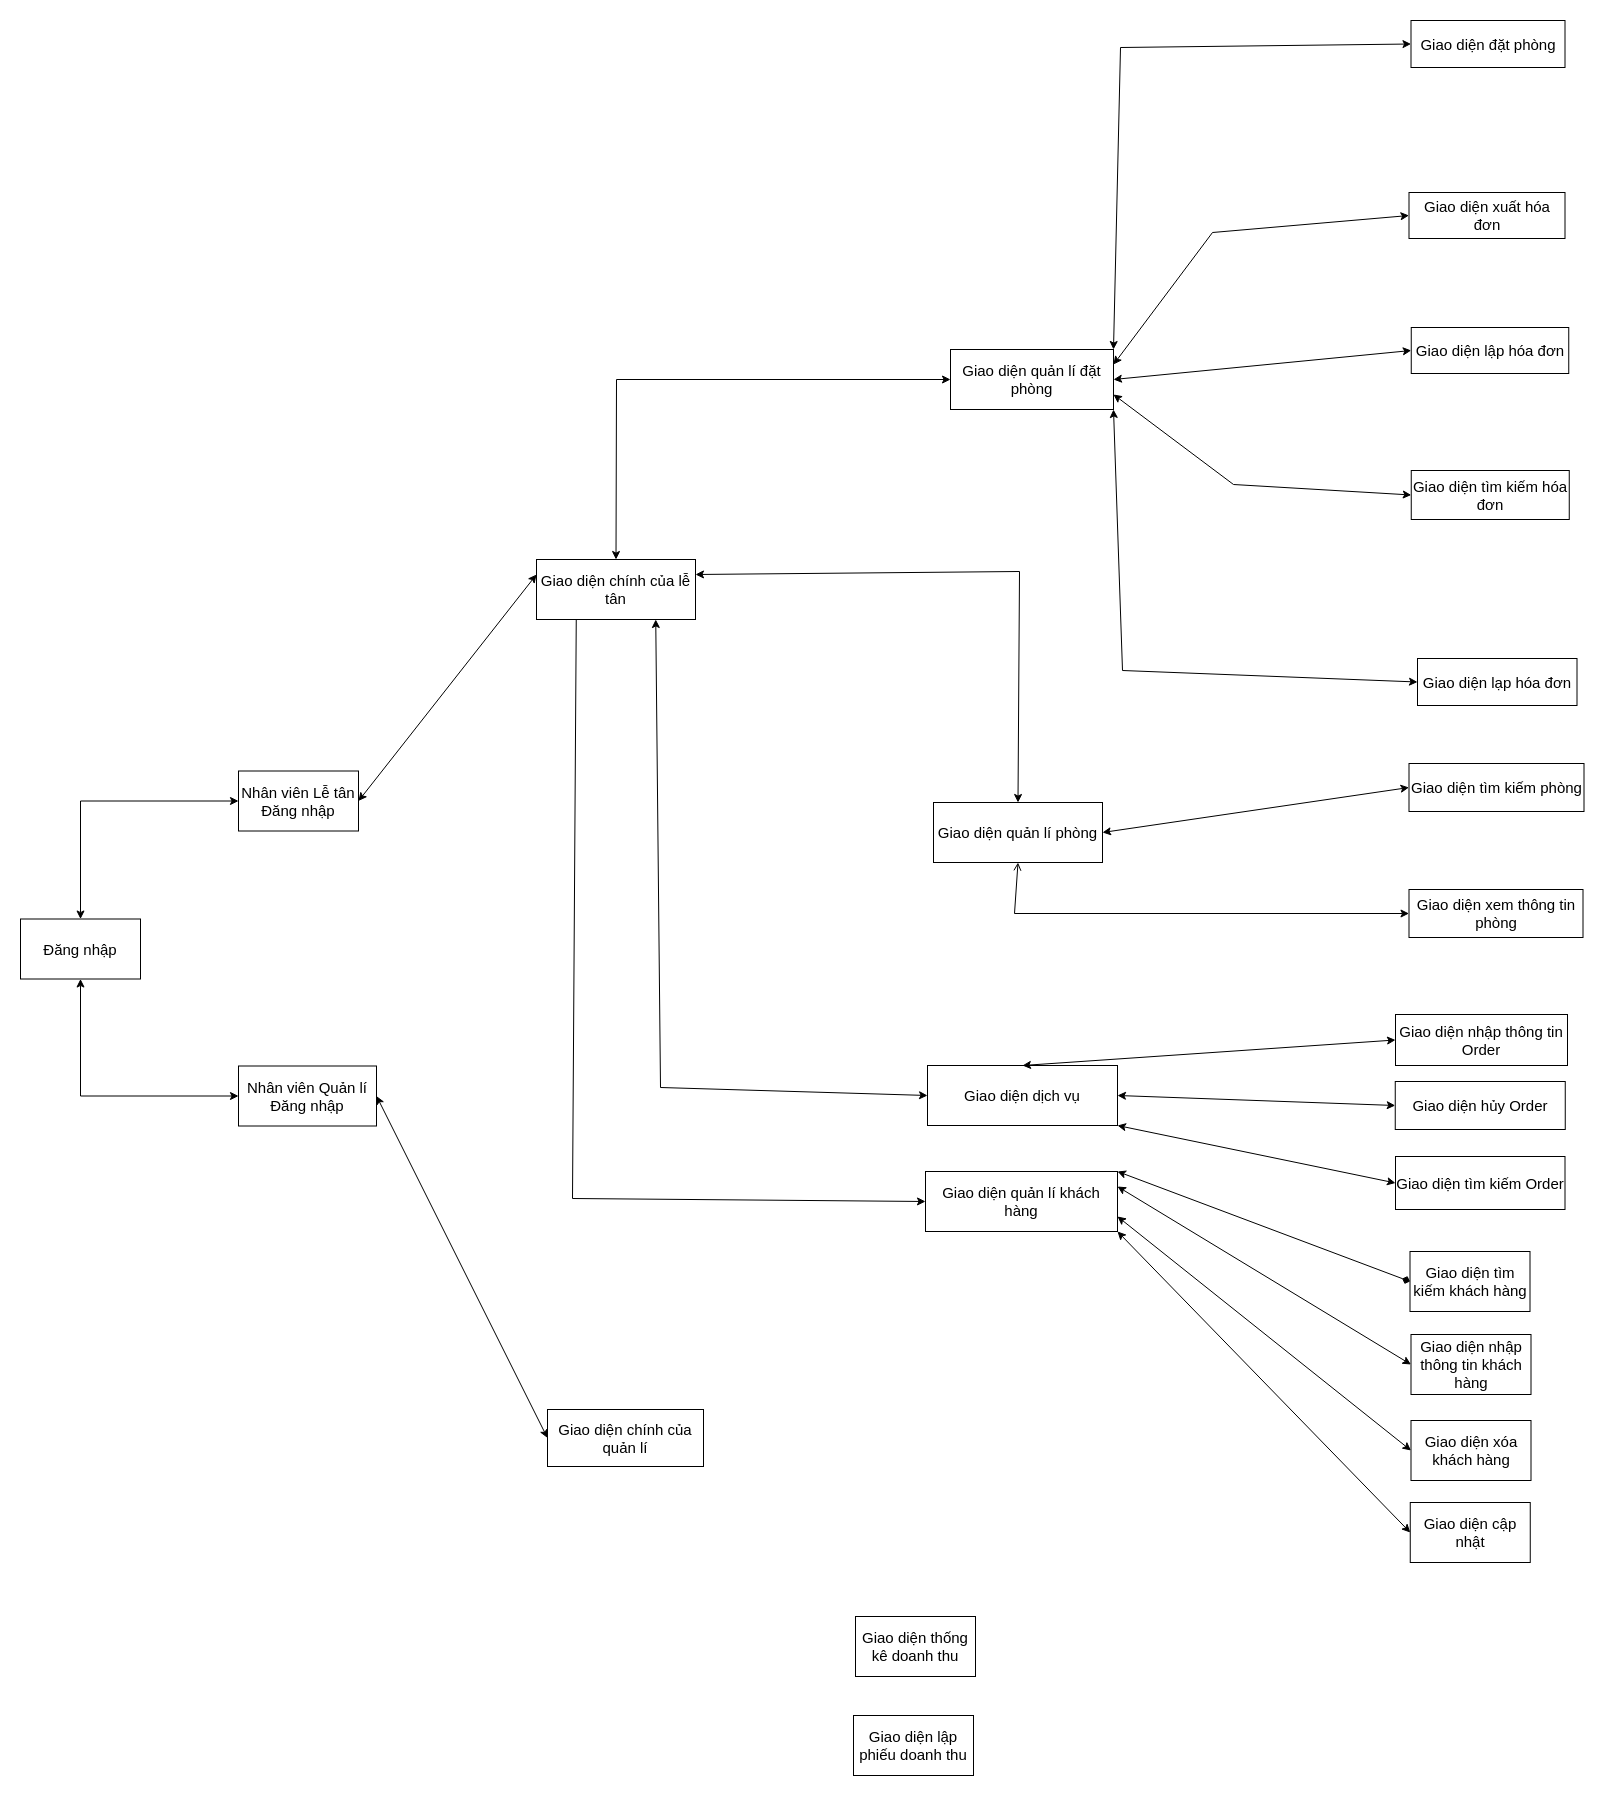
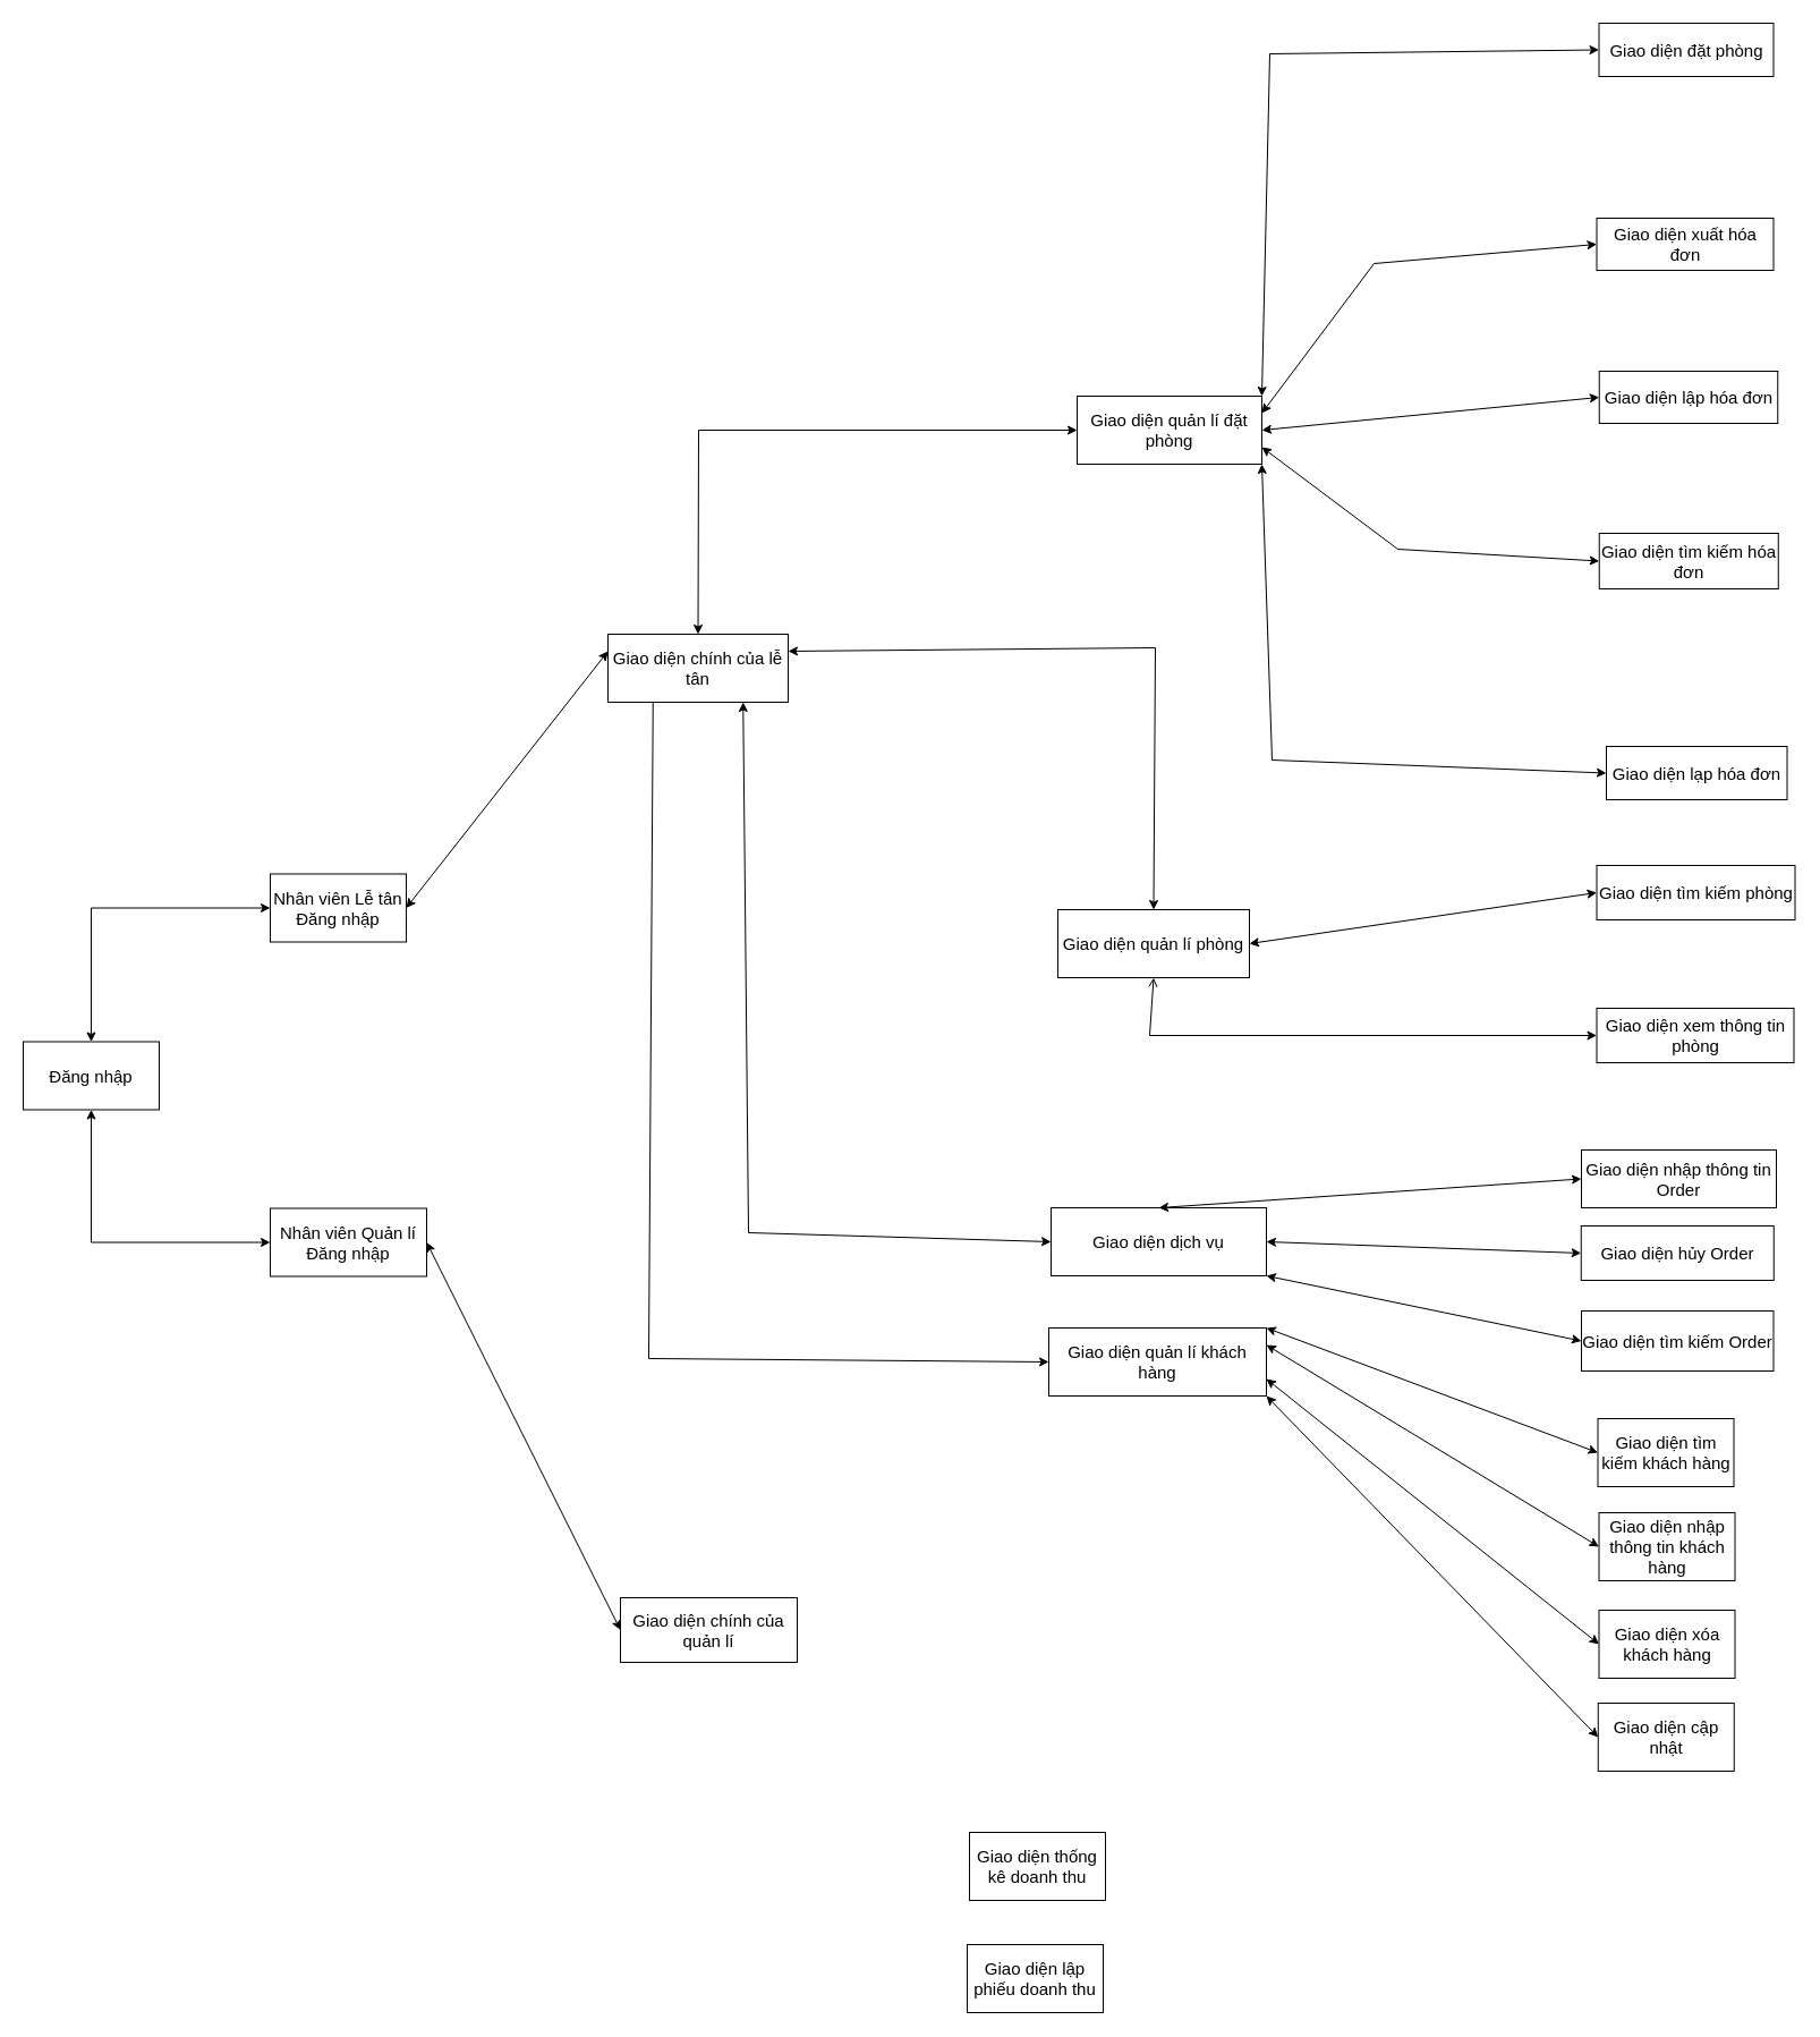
- <mxCell id="44" value="" style="endArrow=diamond;startArrow=classic;html=1;rounded=0;exitX=1;exitY=0;exitDx=0;exitDy=0;entryX=0;entryY=0.5;entryDx=0;entryDy=0;fontSize=15;" edge="1" parent="1" source="20" target="22"><mxGeometry width="50" height="50" relative="1" as="geometry"><mxPoint x="1129" y="1235" as="sourcePoint" /><mxPoint x="1179" y="1185" as="targetPoint" /></mxGeometry></mxCell>
+ <mxCell id="44" value="" style="endArrow=classic;startArrow=classic;html=1;rounded=0;exitX=1;exitY=0;exitDx=0;exitDy=0;entryX=0;entryY=0.5;entryDx=0;entryDy=0;fontSize=15;" edge="1" parent="1" source="20" target="22"><mxGeometry width="50" height="50" relative="1" as="geometry"><mxPoint x="1129" y="1235" as="sourcePoint" /><mxPoint x="1179" y="1185" as="targetPoint" /></mxGeometry></mxCell>
